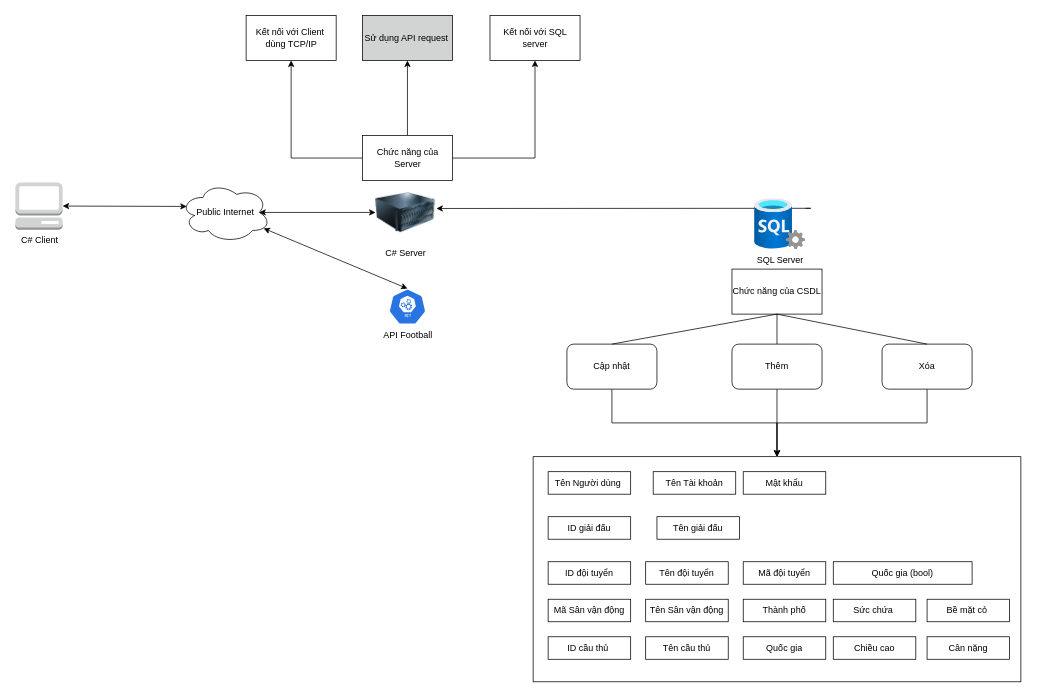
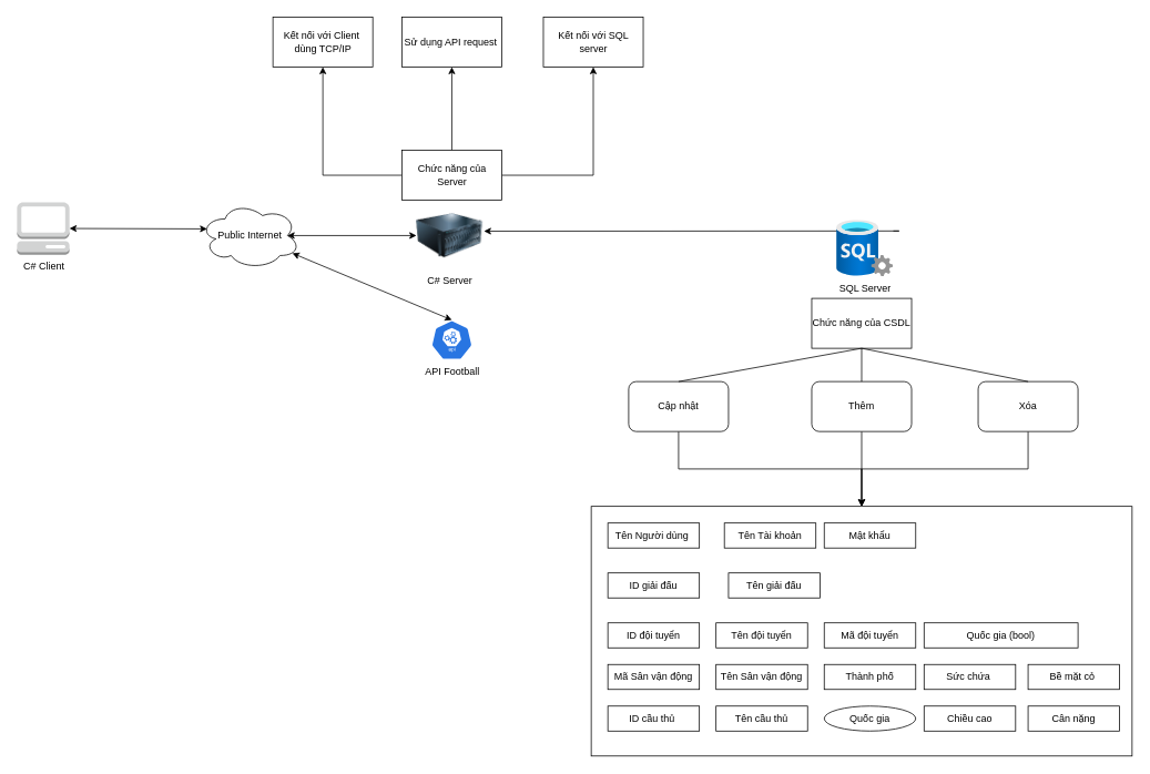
- <mxCell id="17" value="Sử dụng API request&amp;nbsp;" style="rounded=0;whiteSpace=wrap;html=1;fillColor=#d2d3d3;" parent="1" vertex="1"><mxGeometry x="482.5" y="20" width="120" height="60" as="geometry" /></mxCell>
+ <mxCell id="17" value="Sử dụng API request&amp;nbsp;" style="rounded=0;whiteSpace=wrap;html=1;" parent="1" vertex="1"><mxGeometry x="482.5" y="20" width="120" height="60" as="geometry" /></mxCell>
- <mxCell id="45" value="Quốc gia" style="rounded=0;whiteSpace=wrap;html=1;" parent="1" vertex="1"><mxGeometry x="990" y="848" width="110" height="30" as="geometry" /></mxCell>
+ <mxCell id="45" value="Quốc gia" style="ellipse;whiteSpace=wrap;html=1;" parent="1" vertex="1"><mxGeometry x="990" y="848" width="110" height="30" as="geometry" /></mxCell>
